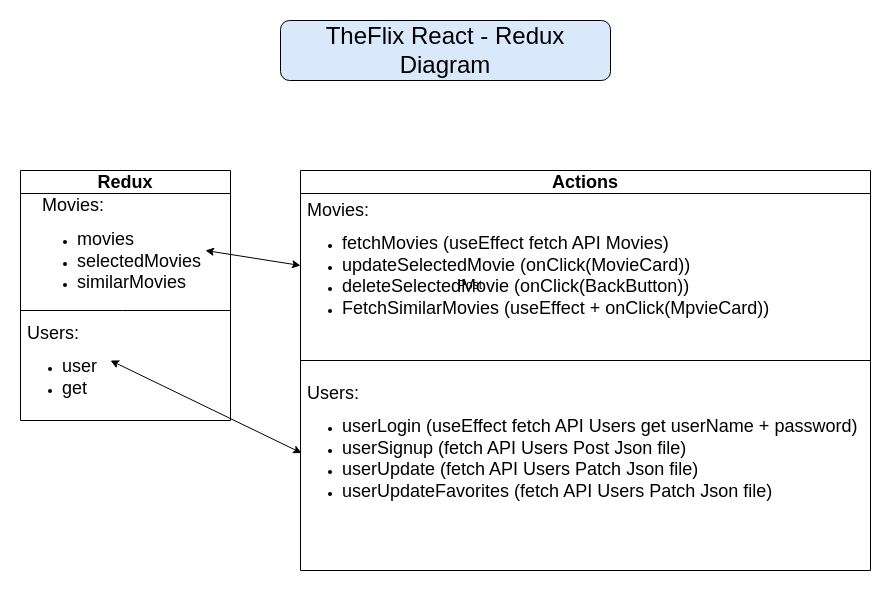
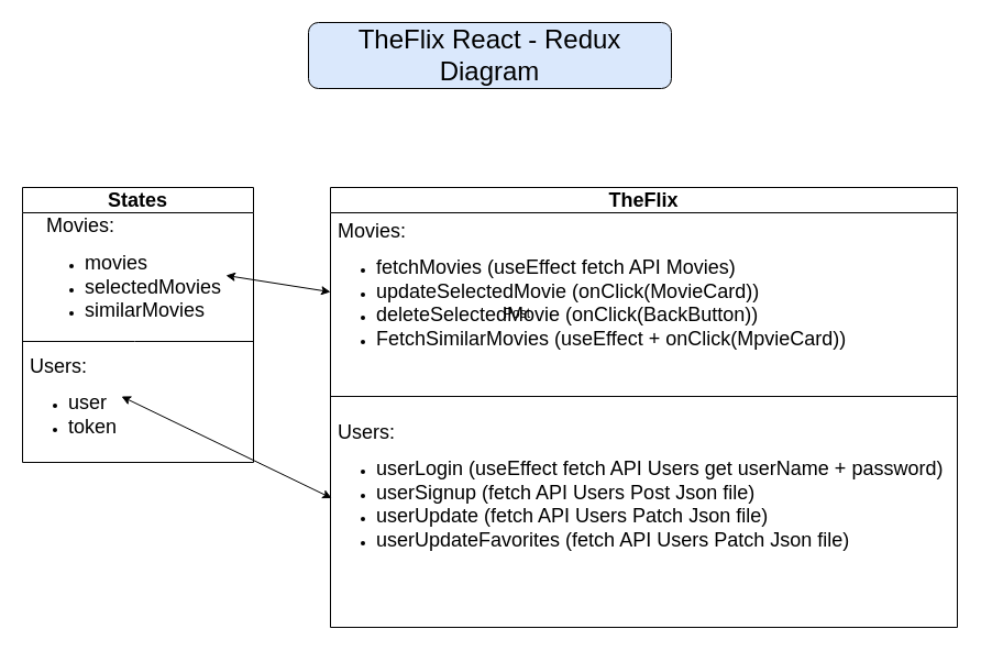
- <mxCell id="2" value="&lt;font style=&quot;font-size: 18px;&quot;&gt;Redux&lt;/font&gt;" style="swimlane;whiteSpace=wrap;html=1;" vertex="1" parent="1"><mxGeometry y="170" width="210" height="250" as="geometry" x="20" /></mxCell>
+ <mxCell id="2" value="&lt;font style=&quot;font-size: 18px;&quot;&gt;States&lt;/font&gt;" style="swimlane;whiteSpace=wrap;html=1;" vertex="1" parent="1"><mxGeometry y="170" width="210" height="250" as="geometry" x="20" /></mxCell>
- <mxCell id="6" value="&lt;font style=&quot;font-size: 18px;&quot;&gt;Actions&lt;/font&gt;" style="swimlane;whiteSpace=wrap;html=1;" vertex="1" parent="1"><mxGeometry x="300" y="170" width="570" height="400" as="geometry" /></mxCell>
+ <mxCell id="6" value="&lt;font style=&quot;font-size: 18px;&quot;&gt;TheFlix&lt;/font&gt;" style="swimlane;whiteSpace=wrap;html=1;" vertex="1" parent="1"><mxGeometry x="300" y="170" width="570" height="400" as="geometry" /></mxCell>
- <mxCell id="4" value="&lt;div&gt;&lt;span style=&quot;font-size: 18px;&quot;&gt;&amp;nbsp;Users:&lt;/span&gt;&lt;/div&gt;&lt;ul&gt;&lt;li&gt;&lt;font style=&quot;font-size: 18px;&quot;&gt;user&lt;/font&gt;&lt;/li&gt;&lt;li&gt;&lt;font style=&quot;font-size: 18px;&quot;&gt;get&lt;/font&gt;&lt;/li&gt;&lt;/ul&gt;" style="text;strokeColor=none;fillColor=none;html=1;whiteSpace=wrap;verticalAlign=middle;overflow=hidden;" vertex="1" parent="2"><mxGeometry y="150" width="90" height="80" as="geometry" /></mxCell>
+ <mxCell id="4" value="&lt;div&gt;&lt;span style=&quot;font-size: 18px;&quot;&gt;&amp;nbsp;Users:&lt;/span&gt;&lt;/div&gt;&lt;ul&gt;&lt;li&gt;&lt;font style=&quot;font-size: 18px;&quot;&gt;user&lt;/font&gt;&lt;/li&gt;&lt;li&gt;&lt;font style=&quot;font-size: 18px;&quot;&gt;token&lt;/font&gt;&lt;/li&gt;&lt;/ul&gt;" style="text;strokeColor=none;fillColor=none;html=1;whiteSpace=wrap;verticalAlign=middle;overflow=hidden;" vertex="1" parent="2"><mxGeometry y="150" width="90" height="80" as="geometry" /></mxCell>
